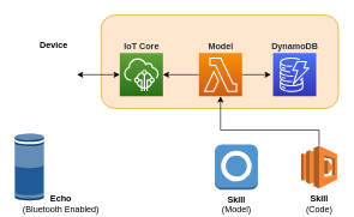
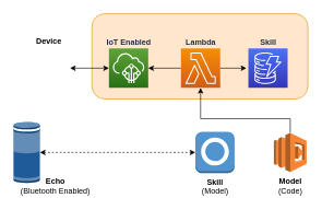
- <mxCell id="10" value="&lt;b&gt;IoT Core&lt;/b&gt;" style="outlineConnect=0;fontColor=#232F3E;gradientColor=#60A337;gradientDirection=north;fillColor=#277116;strokeColor=#ffffff;dashed=0;verticalLabelPosition=top;verticalAlign=bottom;align=center;html=1;fontSize=12;fontStyle=0;aspect=fixed;shape=mxgraph.aws4.resourceIcon;resIcon=mxgraph.aws4.iot_core;labelPosition=center;" vertex="1" parent="1"><mxGeometry x="166" y="73" width="60" height="60" as="geometry" /></mxCell>
+ <mxCell id="10" value="&lt;b&gt;IoT Enabled&lt;/b&gt;" style="outlineConnect=0;fontColor=#232F3E;gradientColor=#60A337;gradientDirection=north;fillColor=#277116;strokeColor=#ffffff;dashed=0;verticalLabelPosition=top;verticalAlign=bottom;align=center;html=1;fontSize=12;fontStyle=0;aspect=fixed;shape=mxgraph.aws4.resourceIcon;resIcon=mxgraph.aws4.iot_core;labelPosition=center;" vertex="1" parent="1"><mxGeometry x="166" y="73" width="60" height="60" as="geometry" /></mxCell>
- <mxCell id="14" value="&lt;b&gt;Model&lt;/b&gt;" style="outlineConnect=0;fontColor=#232F3E;gradientColor=#F78E04;gradientDirection=north;fillColor=#D05C17;strokeColor=#ffffff;dashed=0;verticalLabelPosition=top;verticalAlign=bottom;align=center;html=1;fontSize=12;fontStyle=0;aspect=fixed;shape=mxgraph.aws4.resourceIcon;resIcon=mxgraph.aws4.lambda;labelPosition=center;" vertex="1" parent="1"><mxGeometry x="276" y="73" width="60" height="60" as="geometry" /></mxCell>
+ <mxCell id="14" value="&lt;b&gt;Lambda&lt;/b&gt;" style="outlineConnect=0;fontColor=#232F3E;gradientColor=#F78E04;gradientDirection=north;fillColor=#D05C17;strokeColor=#ffffff;dashed=0;verticalLabelPosition=top;verticalAlign=bottom;align=center;html=1;fontSize=12;fontStyle=0;aspect=fixed;shape=mxgraph.aws4.resourceIcon;resIcon=mxgraph.aws4.lambda;labelPosition=center;" vertex="1" parent="1"><mxGeometry x="276" y="73" width="60" height="60" as="geometry" /></mxCell>
- <mxCell id="11" value="&lt;b&gt;DynamoDB&lt;/b&gt;" style="outlineConnect=0;fontColor=#232F3E;gradientColor=#4D72F3;gradientDirection=north;fillColor=#3334B9;strokeColor=#ffffff;dashed=0;verticalLabelPosition=top;verticalAlign=bottom;align=center;html=1;fontSize=12;fontStyle=0;aspect=fixed;shape=mxgraph.aws4.resourceIcon;resIcon=mxgraph.aws4.dynamodb;labelPosition=center;" vertex="1" parent="1"><mxGeometry x="379" y="73" width="60" height="60" as="geometry" /></mxCell>
+ <mxCell id="11" value="&lt;b&gt;Skill&lt;/b&gt;" style="outlineConnect=0;fontColor=#232F3E;gradientColor=#4D72F3;gradientDirection=north;fillColor=#3334B9;strokeColor=#ffffff;dashed=0;verticalLabelPosition=top;verticalAlign=bottom;align=center;html=1;fontSize=12;fontStyle=0;aspect=fixed;shape=mxgraph.aws4.resourceIcon;resIcon=mxgraph.aws4.dynamodb;labelPosition=center;" vertex="1" parent="1"><mxGeometry x="379" y="73" width="60" height="60" as="geometry" /></mxCell>
+ <mxCell id="3" style="edgeStyle=orthogonalEdgeStyle;rounded=0;orthogonalLoop=1;jettySize=auto;html=1;entryX=0;entryY=0.5;entryDx=0;entryDy=0;entryPerimeter=0;dashed=1;startArrow=classic;startFill=1;" edge="1" parent="1" source="4" target="5"><mxGeometry relative="1" as="geometry" /></mxCell>
- <mxCell id="7" value="&lt;b&gt;Skill&lt;/b&gt; &lt;br&gt;(Code)" style="outlineConnect=0;dashed=0;verticalLabelPosition=bottom;verticalAlign=top;align=center;html=1;shape=mxgraph.aws3.lambda;fillColor=#F58534;gradientColor=none;" vertex="1" parent="1"><mxGeometry x="418" y="201.5" width="50" height="60" as="geometry" /></mxCell>
+ <mxCell id="7" value="&lt;b&gt;Model&lt;/b&gt; &lt;br&gt;(Code)" style="outlineConnect=0;dashed=0;verticalLabelPosition=bottom;verticalAlign=top;align=center;html=1;shape=mxgraph.aws3.lambda;fillColor=#F58534;gradientColor=none;" vertex="1" parent="1"><mxGeometry x="418" y="201.5" width="50" height="60" as="geometry" /></mxCell>
